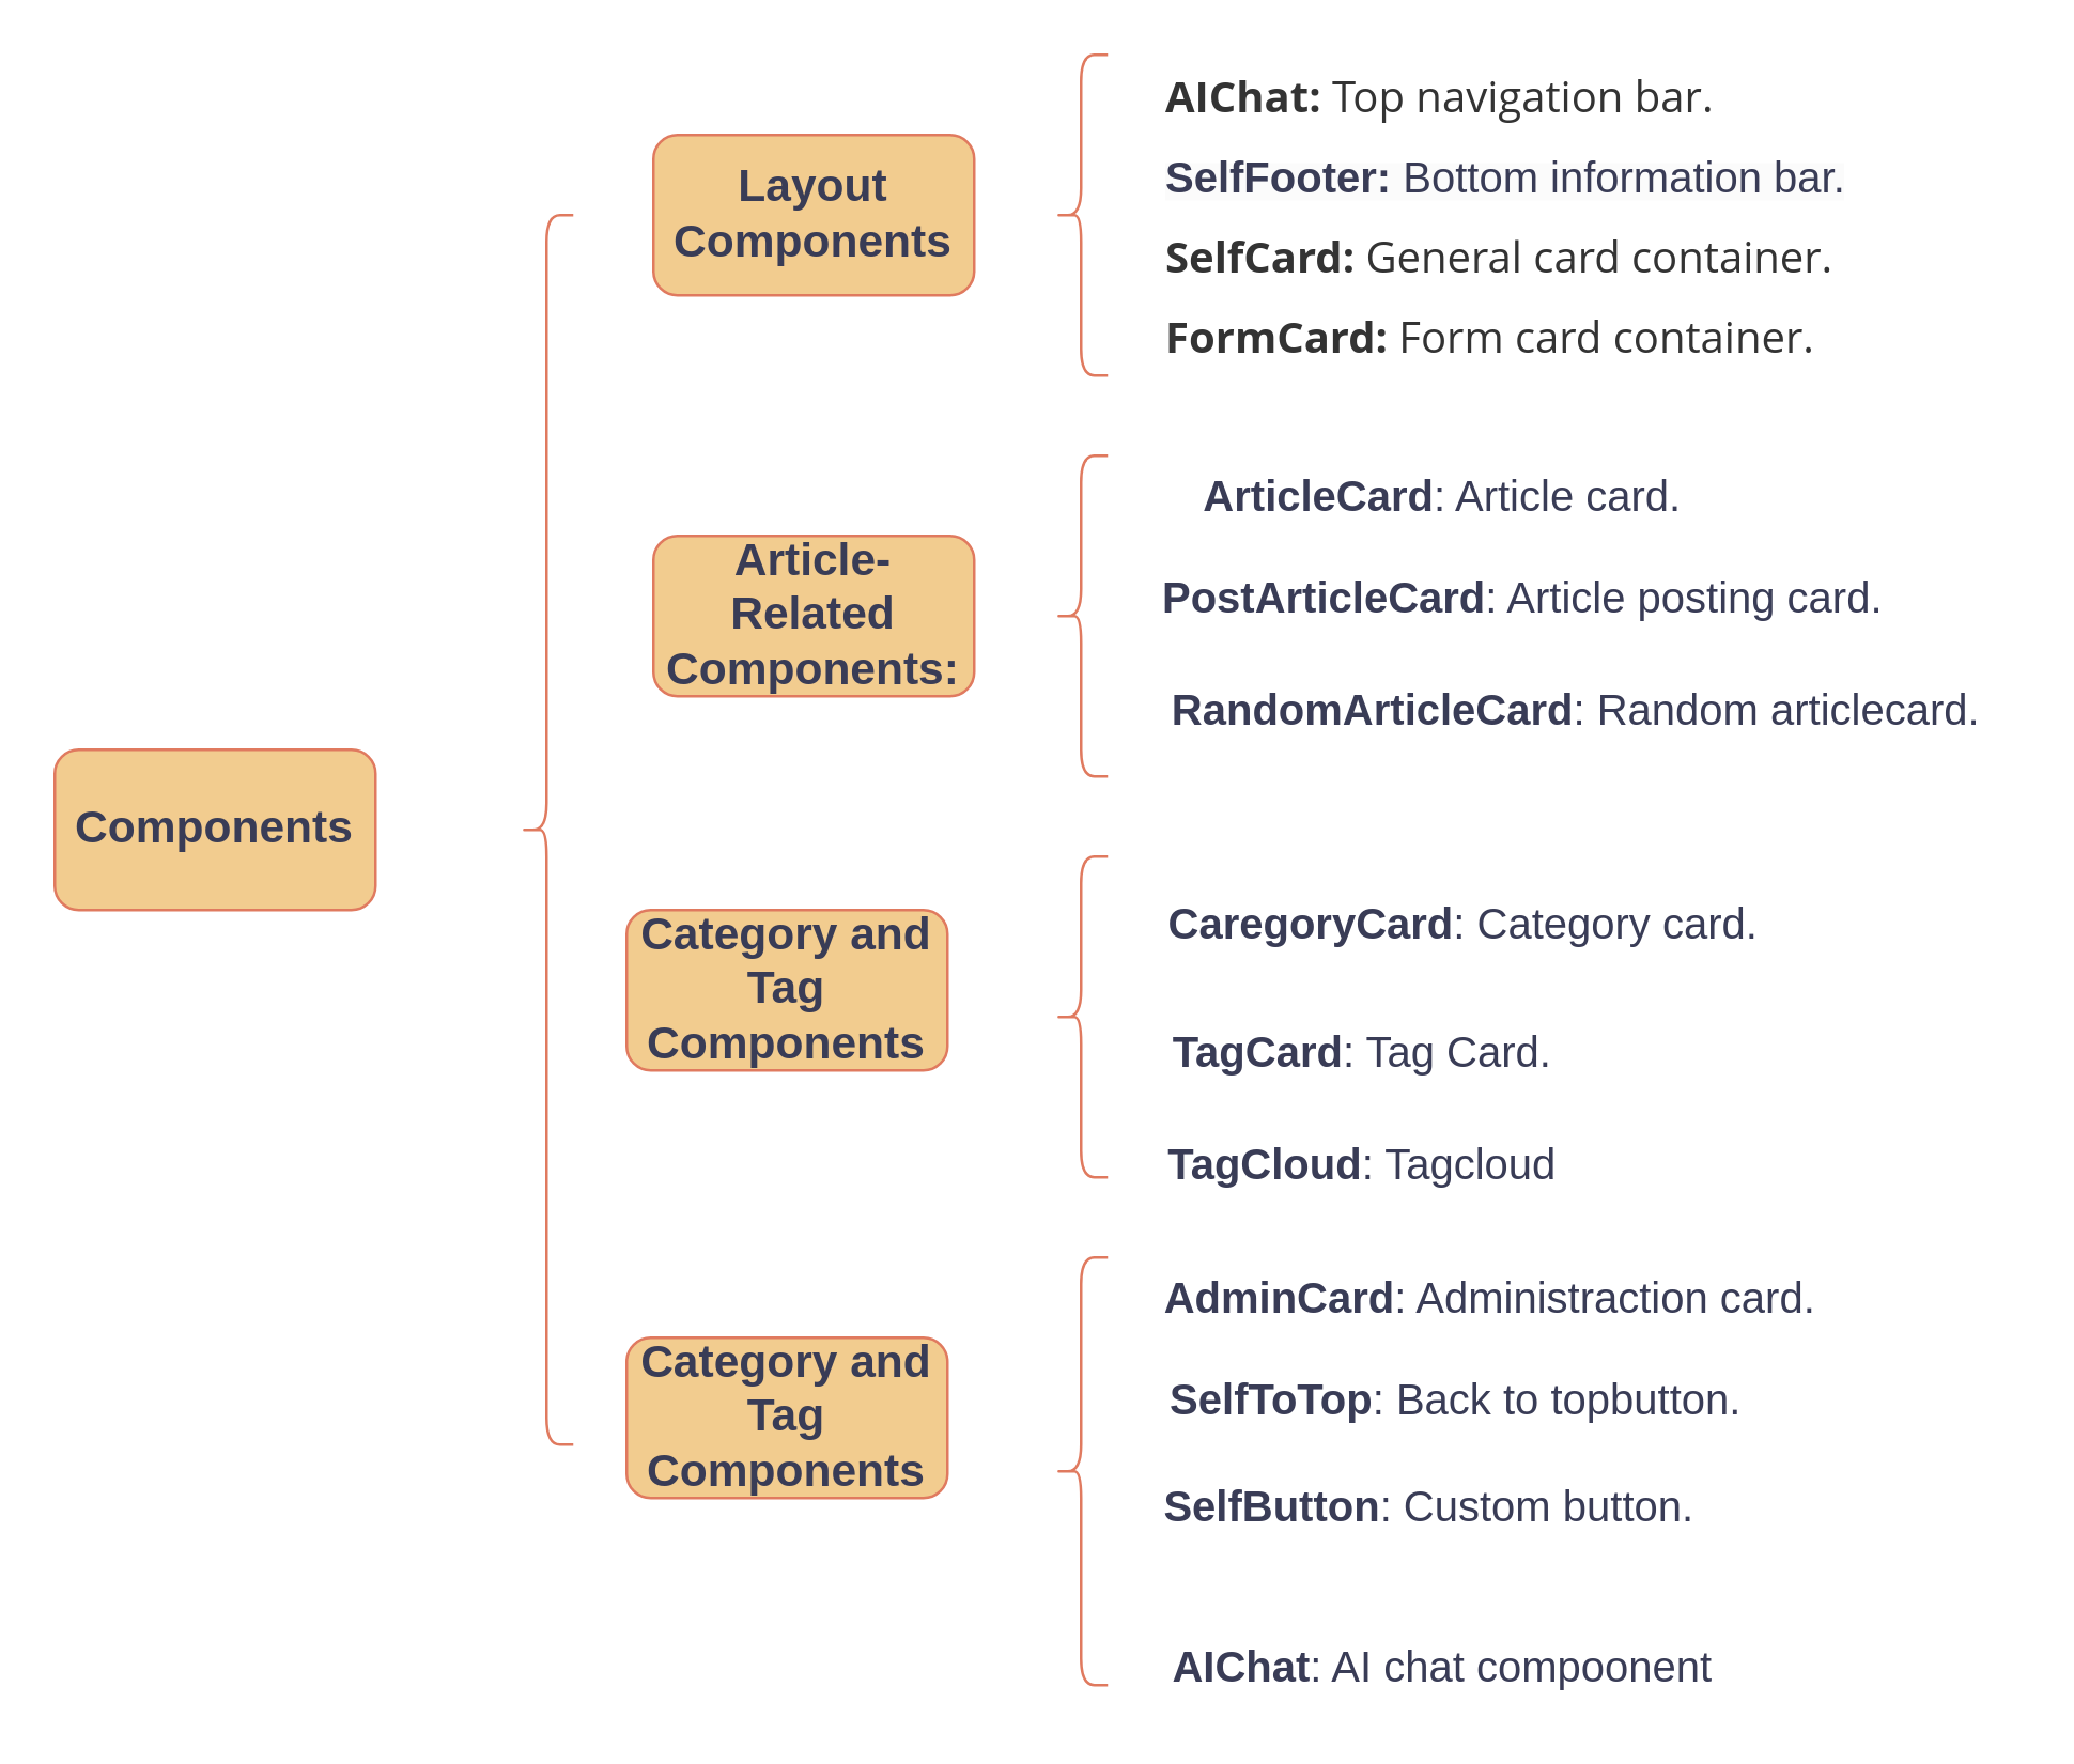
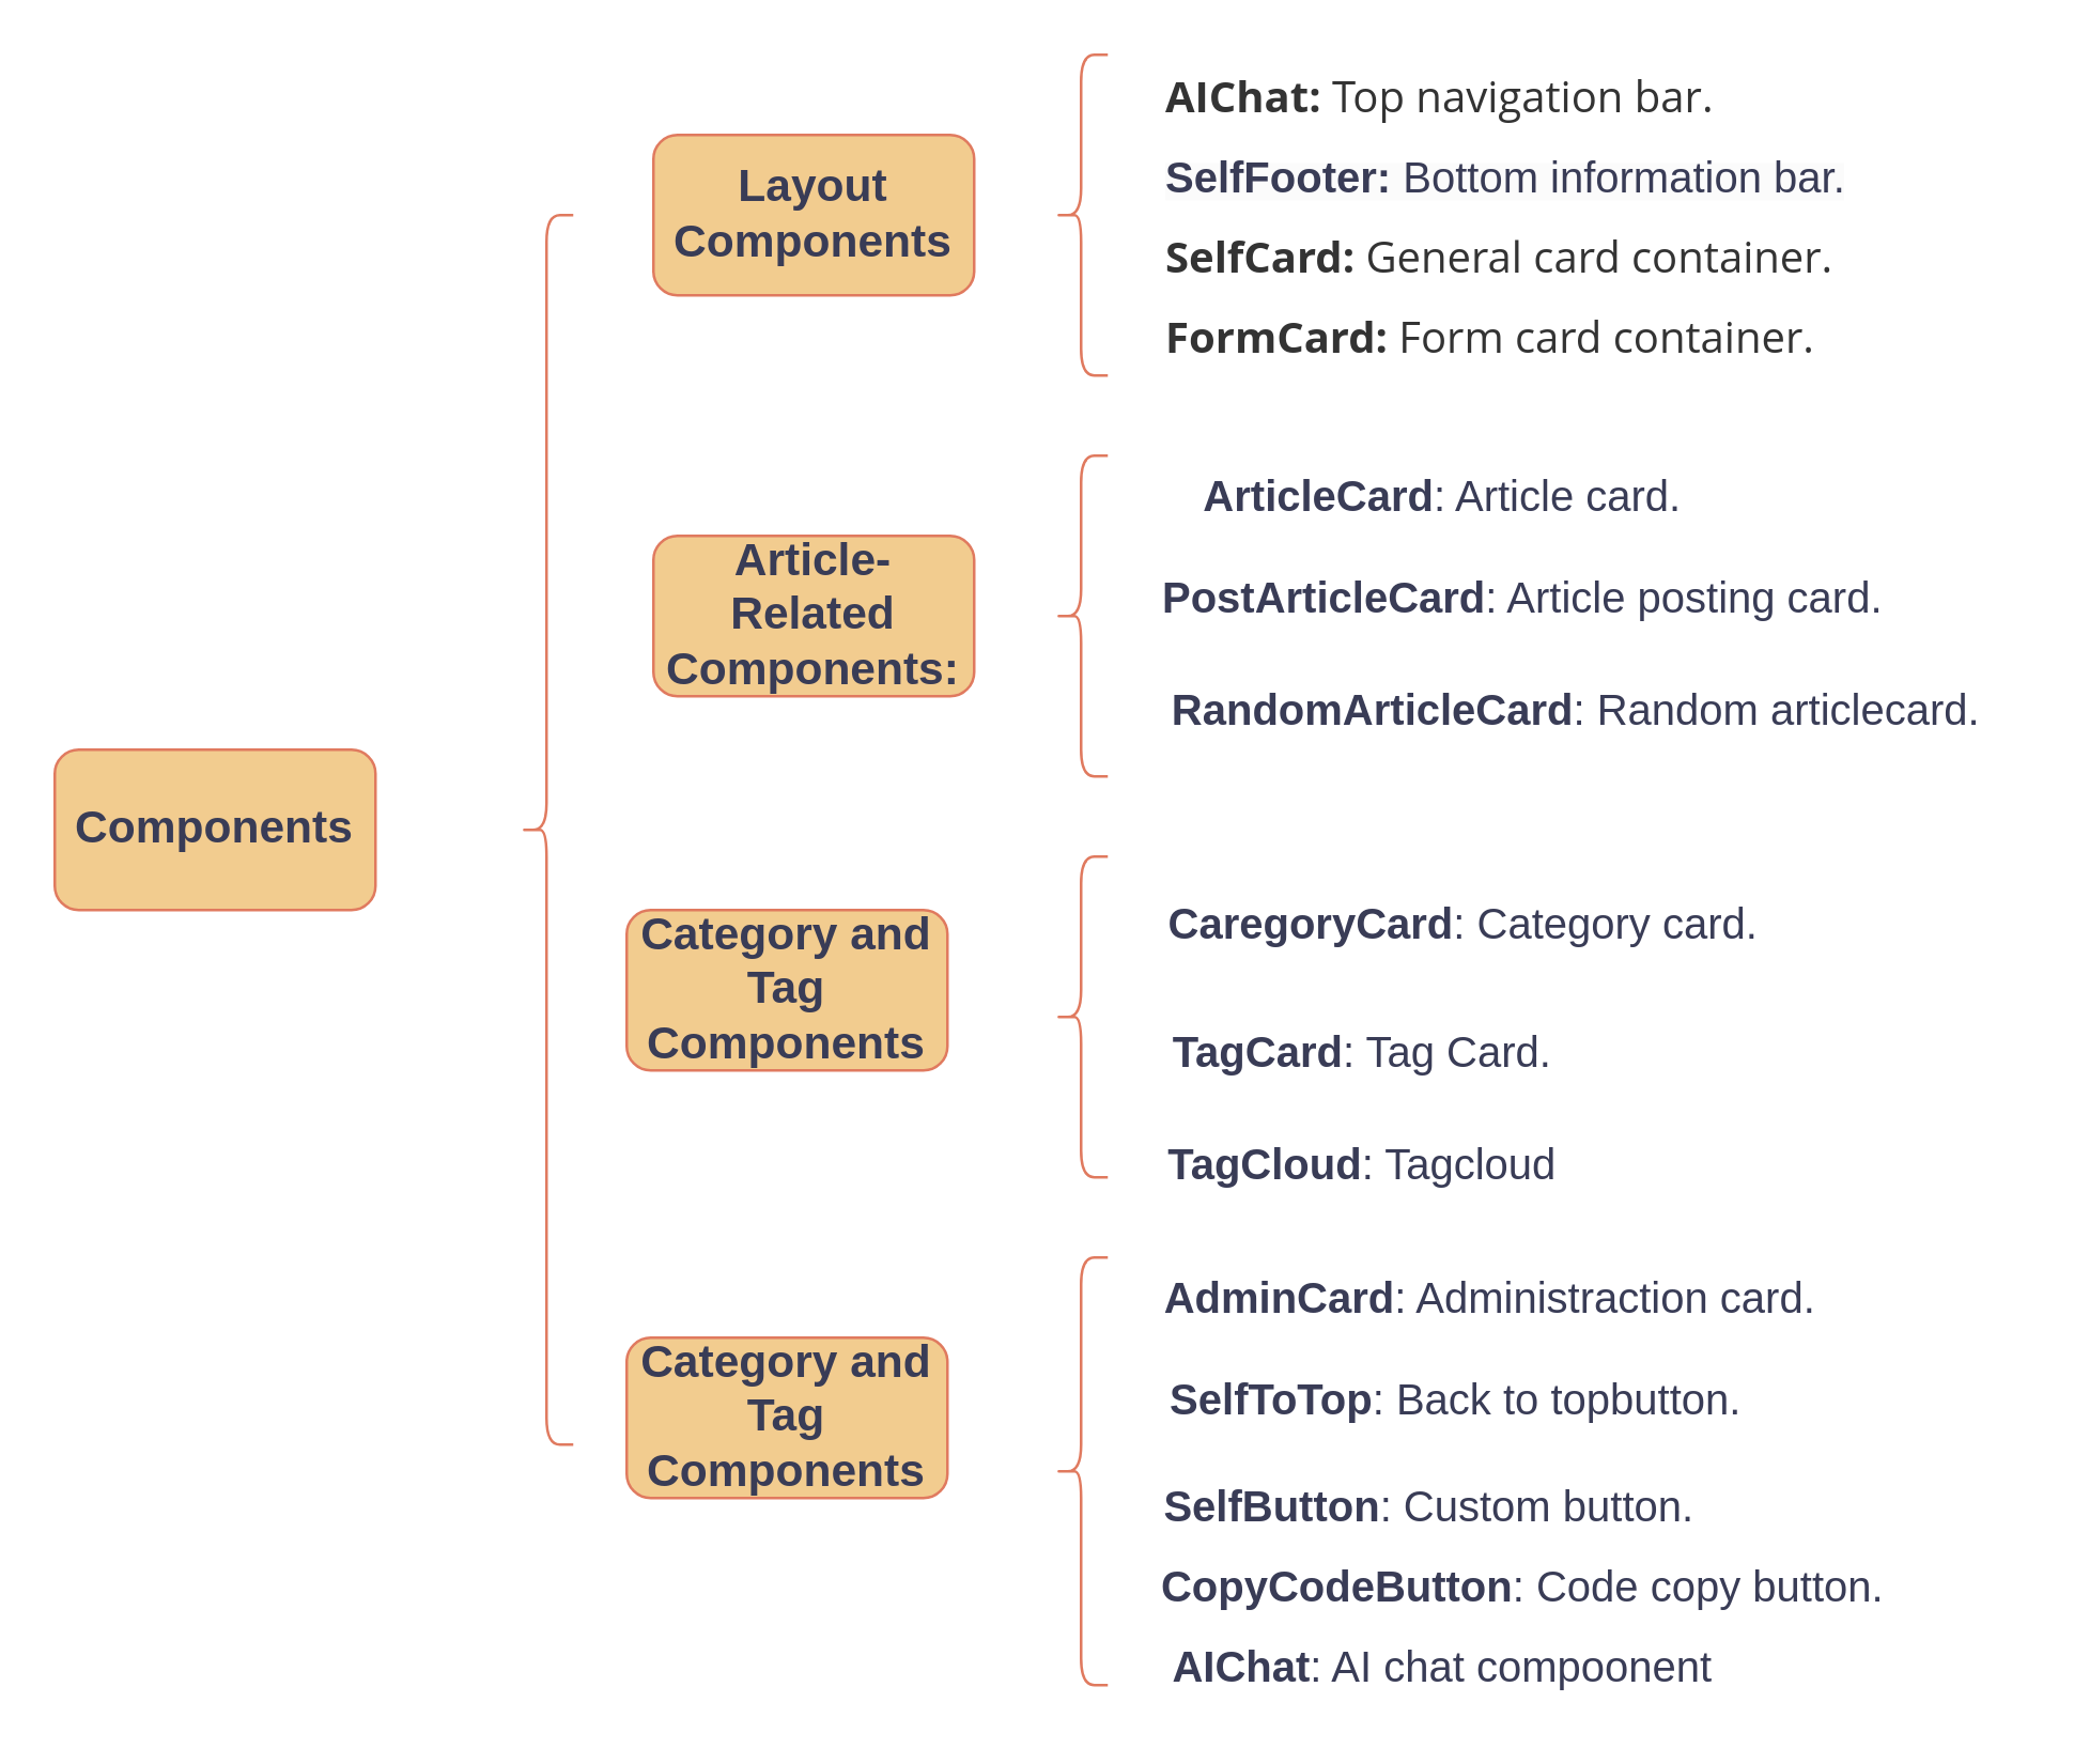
+ <mxCell id="25" value="&lt;b&gt;CopyCodeButton&lt;/b&gt;: Code copy button." style="text;html=1;align=center;verticalAlign=middle;resizable=0;points=[];autosize=1;strokeColor=none;fillColor=none;fontColor=#393C56;fontSize=16;" vertex="1" parent="1"><mxGeometry x="424" y="578" width="290" height="30" as="geometry" /></mxCell>
